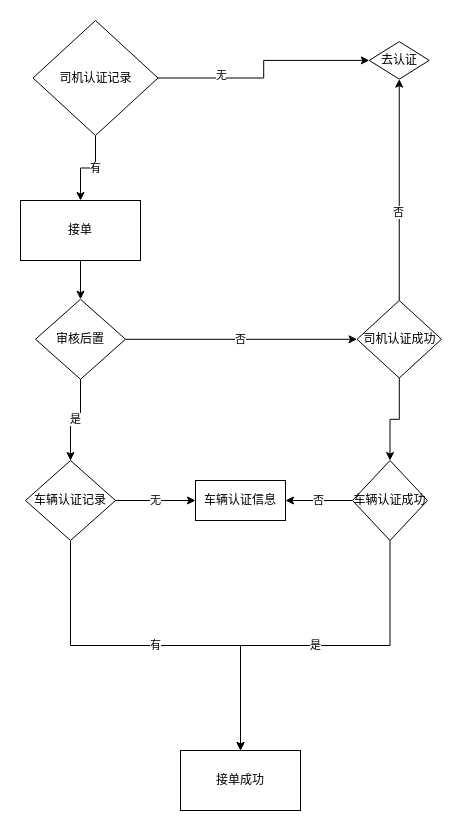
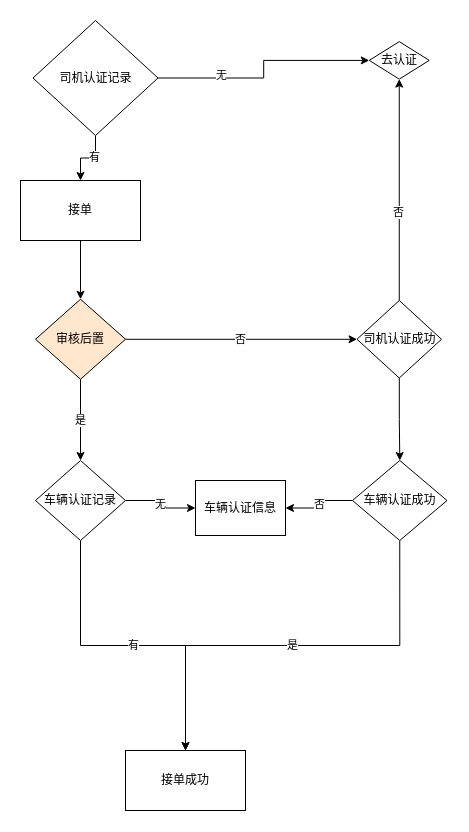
- <mxCell id="11" value="接单" style="whiteSpace=wrap;html=1;" vertex="1" parent="1"><mxGeometry x="20" y="200" width="120" height="60" as="geometry" /></mxCell>
+ <mxCell id="11" value="接单" style="whiteSpace=wrap;html=1;" vertex="1" parent="1"><mxGeometry x="20" y="180" width="120" height="60" as="geometry" /></mxCell>
- <mxCell id="16" value="审核后置" style="rhombus;whiteSpace=wrap;html=1;" vertex="1" parent="1"><mxGeometry x="35" y="298.75" width="90" height="80" as="geometry" /></mxCell>
+ <mxCell id="16" value="审核后置" style="rhombus;whiteSpace=wrap;html=1;fillColor=#ffe6cc;" vertex="1" parent="1"><mxGeometry x="35" y="298.75" width="90" height="80" as="geometry" /></mxCell>
- <mxCell id="19" value="车辆认证记录" style="rhombus;whiteSpace=wrap;html=1;" vertex="1" parent="1"><mxGeometry x="25" y="460" width="90" height="80" as="geometry" /></mxCell>
+ <mxCell id="19" value="车辆认证记录" style="rhombus;whiteSpace=wrap;html=1;" vertex="1" parent="1"><mxGeometry x="35" y="460" width="90" height="80" as="geometry" /></mxCell>
- <mxCell id="9" value="车辆认证信息" style="whiteSpace=wrap;html=1;" vertex="1" parent="1"><mxGeometry x="195" y="480" width="90" height="40" as="geometry" /></mxCell>
+ <mxCell id="9" value="车辆认证信息" style="whiteSpace=wrap;html=1;" vertex="1" parent="1"><mxGeometry x="195" y="480" width="90" height="55" as="geometry" /></mxCell>
- <mxCell id="26" value="车辆认证成功" style="rhombus;whiteSpace=wrap;html=1;" vertex="1" parent="1"><mxGeometry x="352" y="460" width="75" height="80" as="geometry" /></mxCell>
+ <mxCell id="26" value="车辆认证成功" style="rhombus;whiteSpace=wrap;html=1;" vertex="1" parent="1"><mxGeometry x="352" y="460" width="94.5" height="80" as="geometry" /></mxCell>
- <mxCell id="2" value="接单成功" style="rounded=0;whiteSpace=wrap;html=1;" vertex="1" parent="1"><mxGeometry x="180" y="750" width="120" height="60" as="geometry" /></mxCell>
+ <mxCell id="2" value="接单成功" style="rounded=0;whiteSpace=wrap;html=1;" vertex="1" parent="1"><mxGeometry x="125" y="750" width="120" height="60" as="geometry" /></mxCell>
